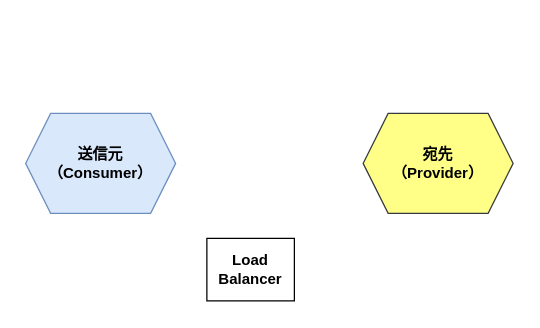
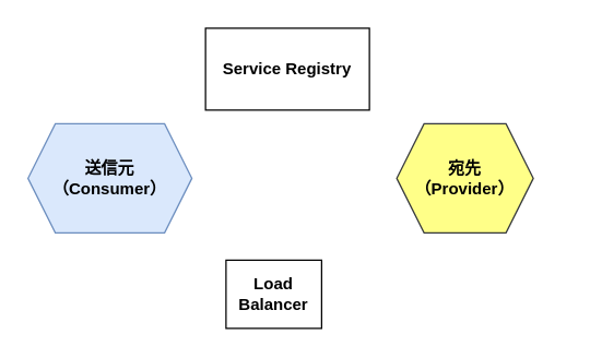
+ <mxCell id="2" value="&lt;b&gt;Service Registry&lt;/b&gt;" style="rounded=0;whiteSpace=wrap;html=1;" vertex="1" parent="1"><mxGeometry x="150" y="20" width="120" height="60" as="geometry" /></mxCell>
- <mxCell id="4" value="&lt;b&gt;宛先&lt;br&gt;（Provider）&lt;/b&gt;" style="shape=hexagon;perimeter=hexagonPerimeter2;whiteSpace=wrap;html=1;fixedSize=1;fillColor=#ffff88;strokeColor=#36393d;" vertex="1" parent="1"><mxGeometry x="290" y="90" width="120" height="80" as="geometry" /></mxCell>
+ <mxCell id="4" value="&lt;b&gt;宛先&lt;br&gt;（Provider）&lt;/b&gt;" style="shape=hexagon;perimeter=hexagonPerimeter2;whiteSpace=wrap;html=1;fixedSize=1;fillColor=#ffff88;strokeColor=#36393d;" vertex="1" parent="1"><mxGeometry x="290" y="90" width="100" height="80" as="geometry" /></mxCell>
